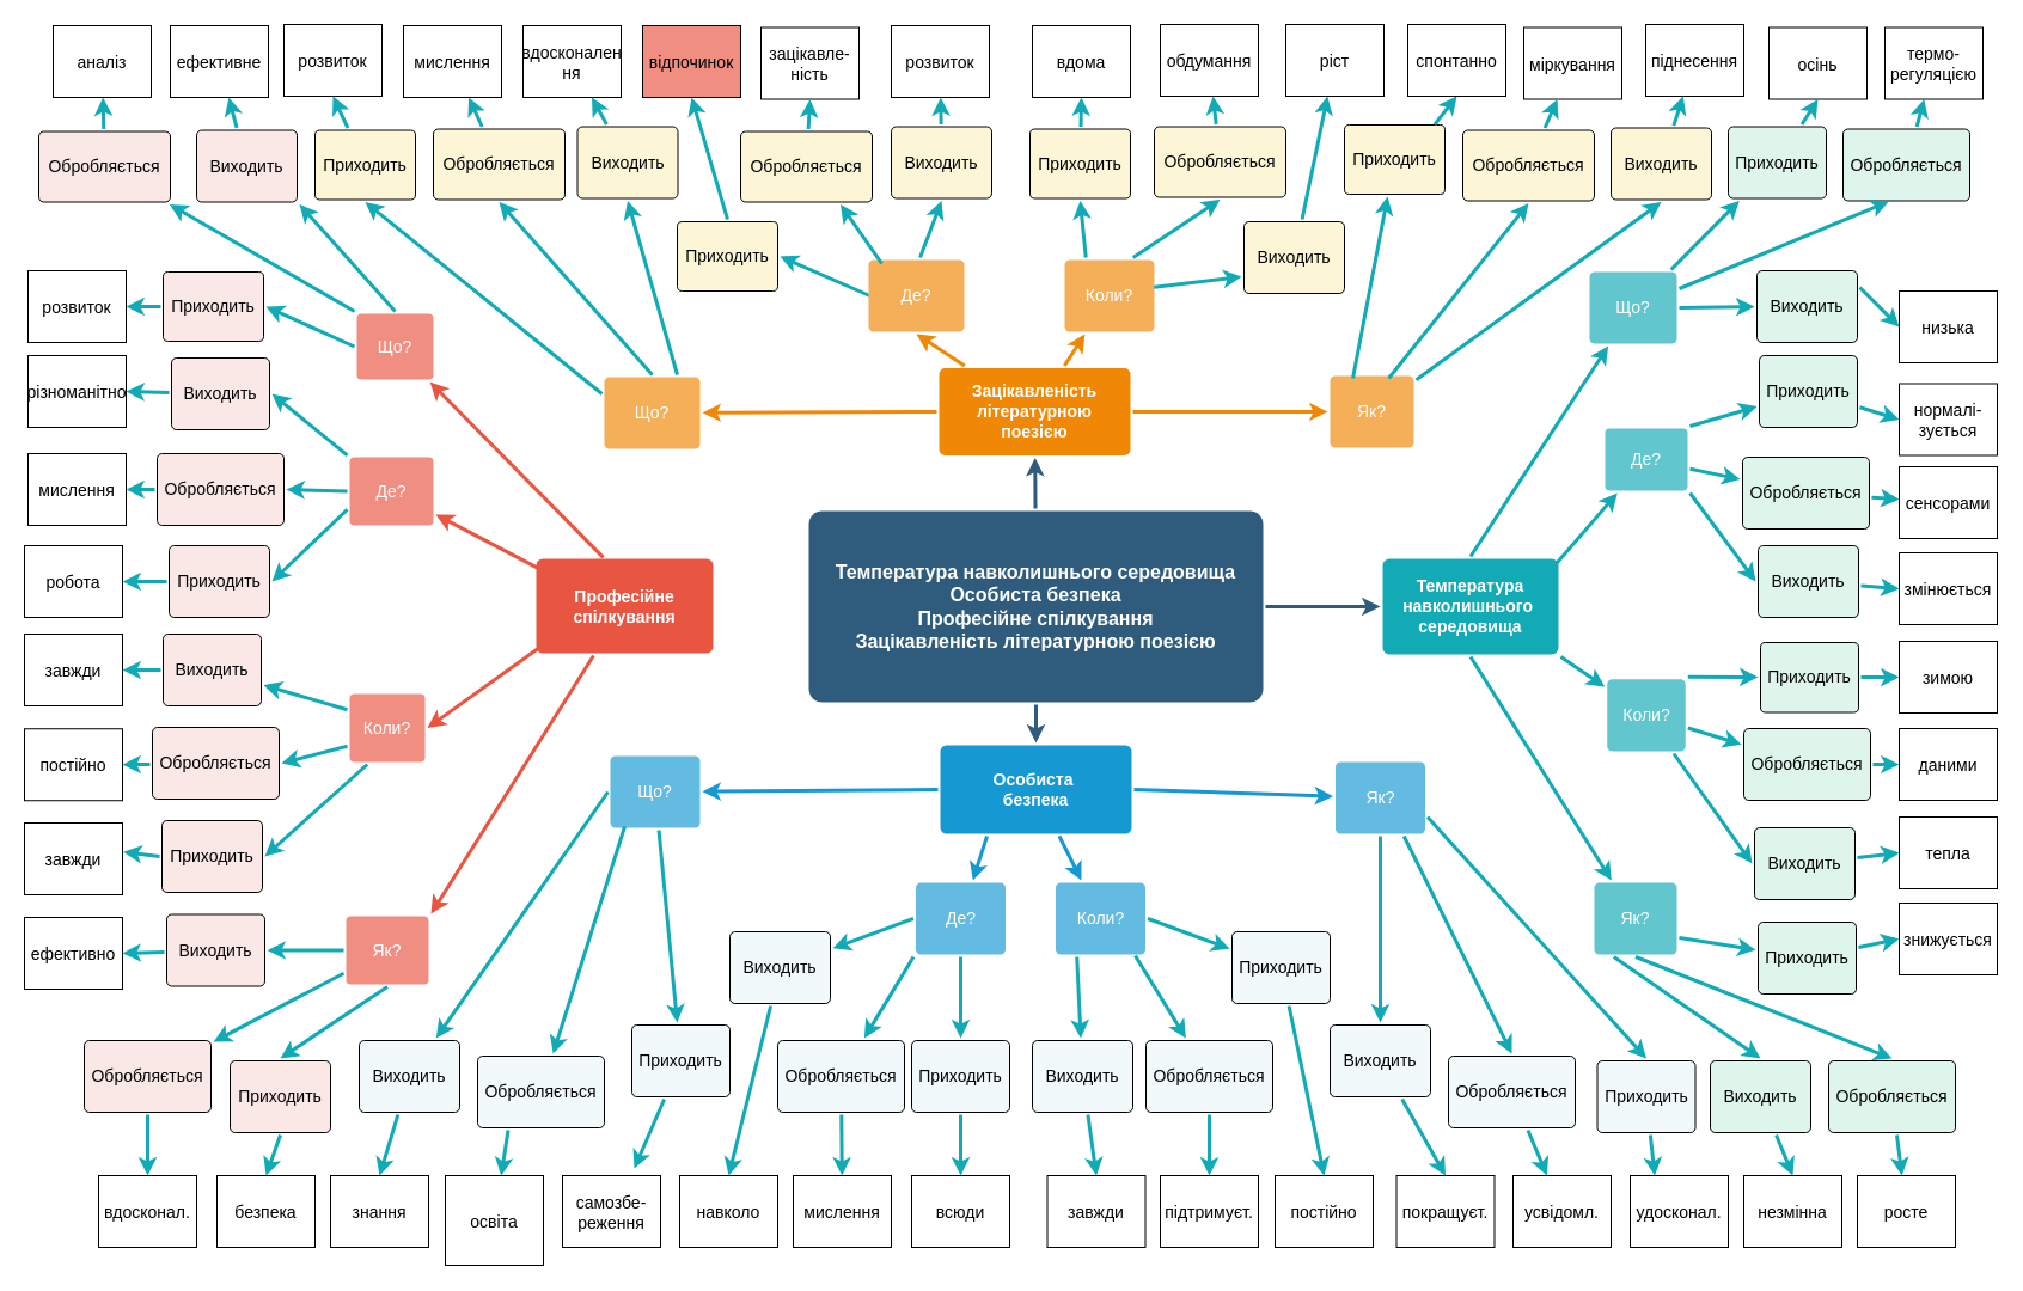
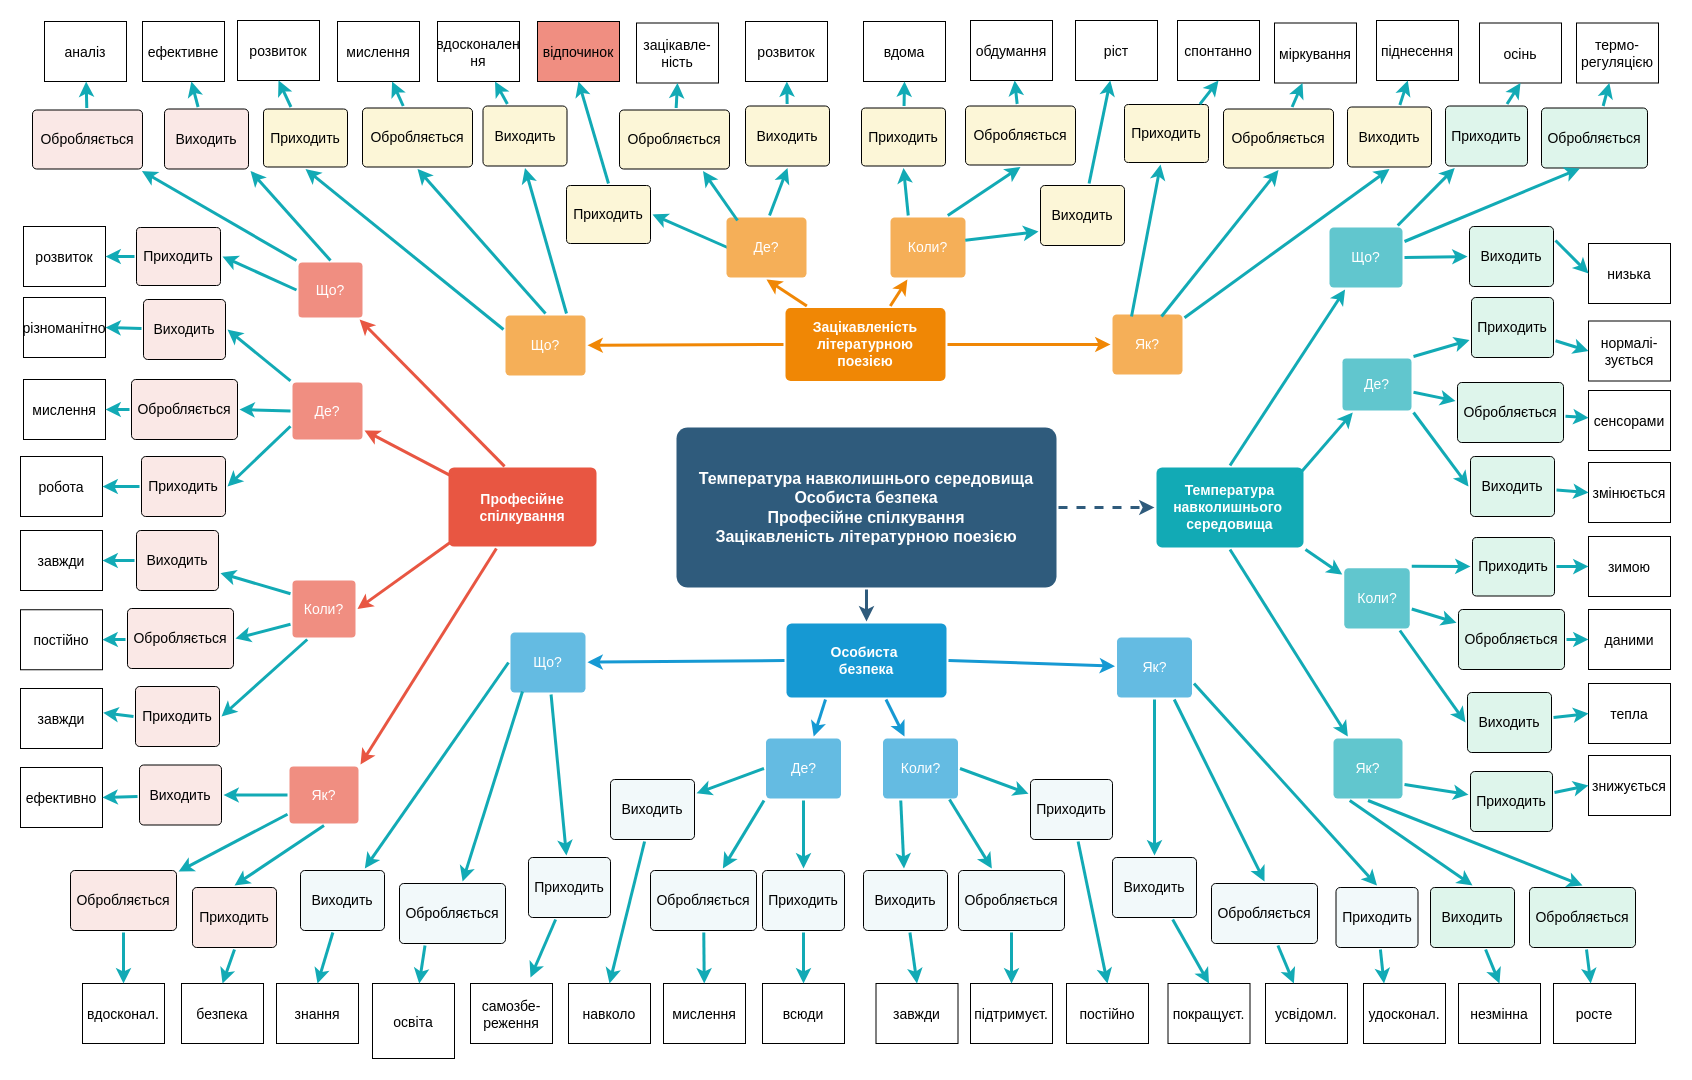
- <mxCell id="2" value="" style="edgeStyle=none;rounded=0;jumpStyle=none;html=1;shadow=0;labelBackgroundColor=none;startArrow=none;startFill=0;endArrow=classic;endFill=1;jettySize=auto;orthogonalLoop=1;strokeColor=#2F5B7C;strokeWidth=3;fontFamily=Helvetica;fontSize=16;fontColor=#23445D;spacing=5;" parent="1" source="5" target="8" edge="1"><mxGeometry relative="1" as="geometry" /></mxCell>
- <mxCell id="3" value="" style="edgeStyle=none;rounded=0;jumpStyle=none;html=1;shadow=0;labelBackgroundColor=none;startArrow=none;startFill=0;endArrow=classic;endFill=1;jettySize=auto;orthogonalLoop=1;strokeColor=#2F5B7C;strokeWidth=3;fontFamily=Helvetica;fontSize=16;fontColor=#23445D;spacing=5;" parent="1" source="5" target="9" edge="1"><mxGeometry relative="1" as="geometry" /></mxCell>
+ <mxCell id="3" value="" style="edgeStyle=none;rounded=0;jumpStyle=none;html=1;shadow=0;labelBackgroundColor=none;startArrow=none;startFill=0;endArrow=classic;endFill=1;jettySize=auto;orthogonalLoop=1;strokeColor=#2F5B7C;strokeWidth=3;fontFamily=Helvetica;fontSize=16;fontColor=#23445D;spacing=5;dashed=1;" parent="1" source="5" target="9" edge="1"><mxGeometry relative="1" as="geometry" /></mxCell>
